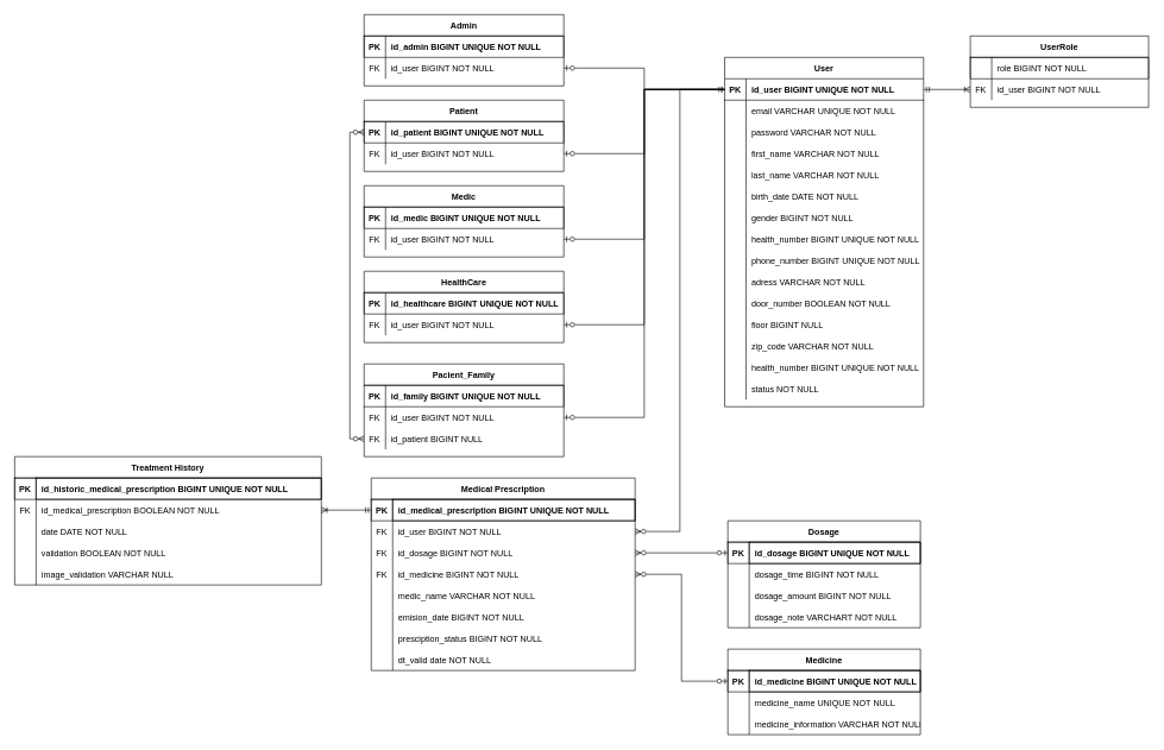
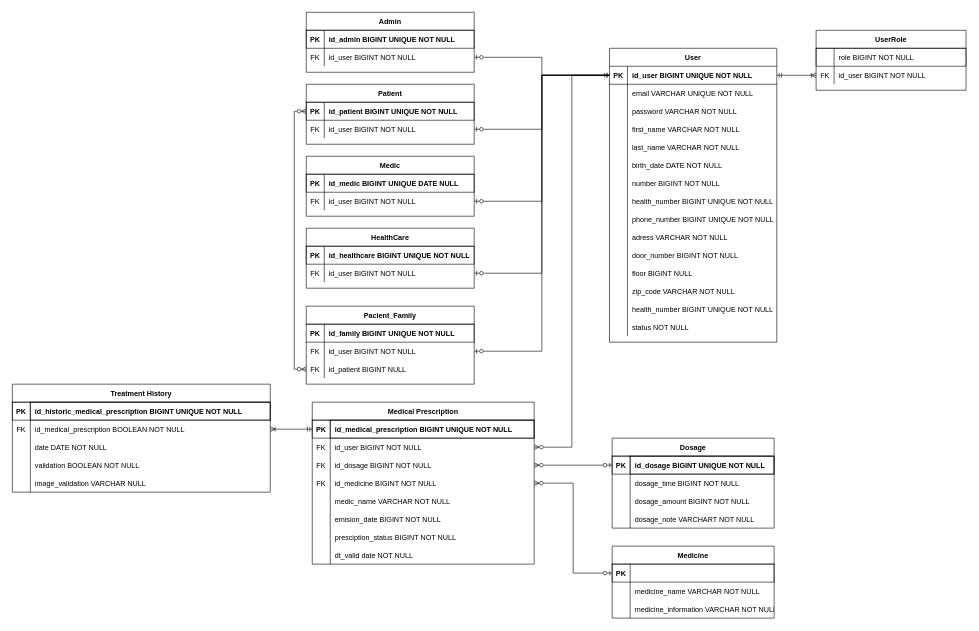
- <mxCell id="73" value="id_medic BIGINT UNIQUE NOT NULL" style="shape=partialRectangle;overflow=hidden;connectable=0;fillColor=none;top=0;left=0;bottom=0;right=0;align=left;spacingLeft=6;fontStyle=1" parent="71" vertex="1"><mxGeometry x="30" width="250" height="30" as="geometry"><mxRectangle width="250" height="30" as="alternateBounds" /></mxGeometry></mxCell>
+ <mxCell id="73" value="id_medic BIGINT UNIQUE DATE NULL" style="shape=partialRectangle;overflow=hidden;connectable=0;fillColor=none;top=0;left=0;bottom=0;right=0;align=left;spacingLeft=6;fontStyle=1" parent="71" vertex="1"><mxGeometry x="30" width="250" height="30" as="geometry"><mxRectangle width="250" height="30" as="alternateBounds" /></mxGeometry></mxCell>
- <mxCell id="30" value="gender BIGINT NOT NULL" style="shape=partialRectangle;overflow=hidden;connectable=0;fillColor=none;top=0;left=0;bottom=0;right=0;align=left;spacingLeft=6;" parent="28" vertex="1"><mxGeometry x="30" width="249" height="30" as="geometry"><mxRectangle width="249" height="30" as="alternateBounds" /></mxGeometry></mxCell>
+ <mxCell id="30" value="number BIGINT NOT NULL" style="shape=partialRectangle;overflow=hidden;connectable=0;fillColor=none;top=0;left=0;bottom=0;right=0;align=left;spacingLeft=6;" parent="28" vertex="1"><mxGeometry x="30" width="249" height="30" as="geometry"><mxRectangle width="249" height="30" as="alternateBounds" /></mxGeometry></mxCell>
- <mxCell id="42" value="door_number BOOLEAN NOT NULL" style="shape=partialRectangle;overflow=hidden;connectable=0;fillColor=none;top=0;left=0;bottom=0;right=0;align=left;spacingLeft=6;" parent="40" vertex="1"><mxGeometry x="30" width="249" height="30" as="geometry"><mxRectangle width="249" height="30" as="alternateBounds" /></mxGeometry></mxCell>
+ <mxCell id="42" value="door_number BIGINT NOT NULL" style="shape=partialRectangle;overflow=hidden;connectable=0;fillColor=none;top=0;left=0;bottom=0;right=0;align=left;spacingLeft=6;" parent="40" vertex="1"><mxGeometry x="30" width="249" height="30" as="geometry"><mxRectangle width="249" height="30" as="alternateBounds" /></mxGeometry></mxCell>
- <mxCell id="128" value="id_medicine BIGINT UNIQUE NOT NULL" style="shape=partialRectangle;overflow=hidden;connectable=0;fillColor=none;top=1;left=1;bottom=1;right=1;align=left;spacingLeft=6;fontStyle=1;resizeWidth=0;resizeHeight=0;autosize=0;" parent="126" vertex="1"><mxGeometry x="30" width="240" height="30" as="geometry"><mxRectangle width="240" height="30" as="alternateBounds" /></mxGeometry></mxCell>
- <mxCell id="131" value="medicine_name UNIQUE NOT NULL" style="shape=partialRectangle;overflow=hidden;connectable=0;fillColor=none;top=0;left=0;bottom=0;right=0;align=left;spacingLeft=6;" parent="129" vertex="1"><mxGeometry x="30" width="240" height="30" as="geometry"><mxRectangle width="240" height="30" as="alternateBounds" /></mxGeometry></mxCell>
+ <mxCell id="131" value="medicine_name VARCHAR NOT NULL" style="shape=partialRectangle;overflow=hidden;connectable=0;fillColor=none;top=0;left=0;bottom=0;right=0;align=left;spacingLeft=6;" parent="129" vertex="1"><mxGeometry x="30" width="240" height="30" as="geometry"><mxRectangle width="240" height="30" as="alternateBounds" /></mxGeometry></mxCell>
